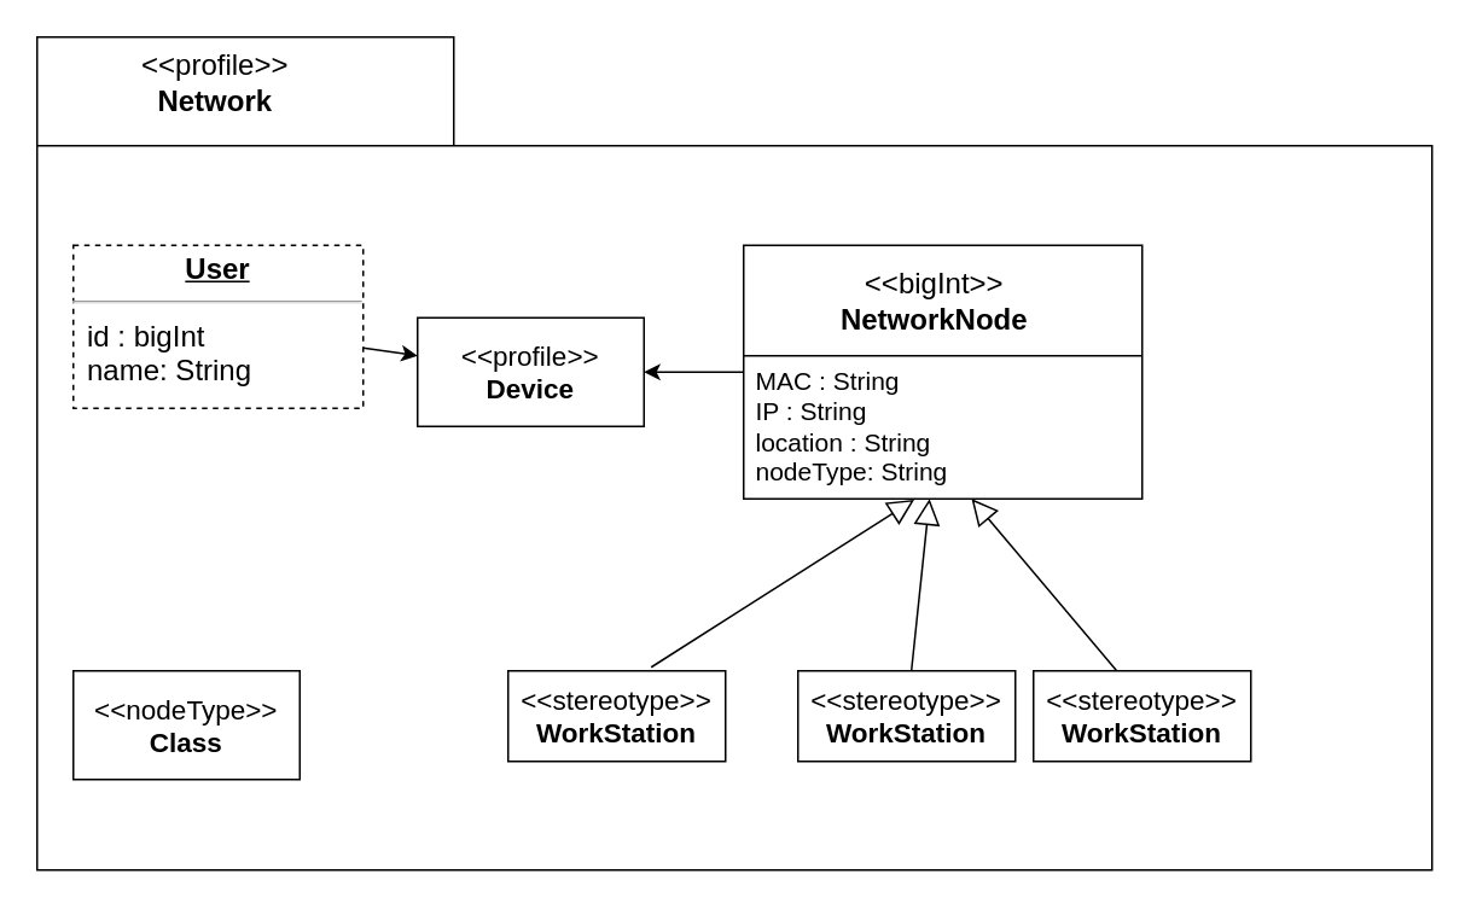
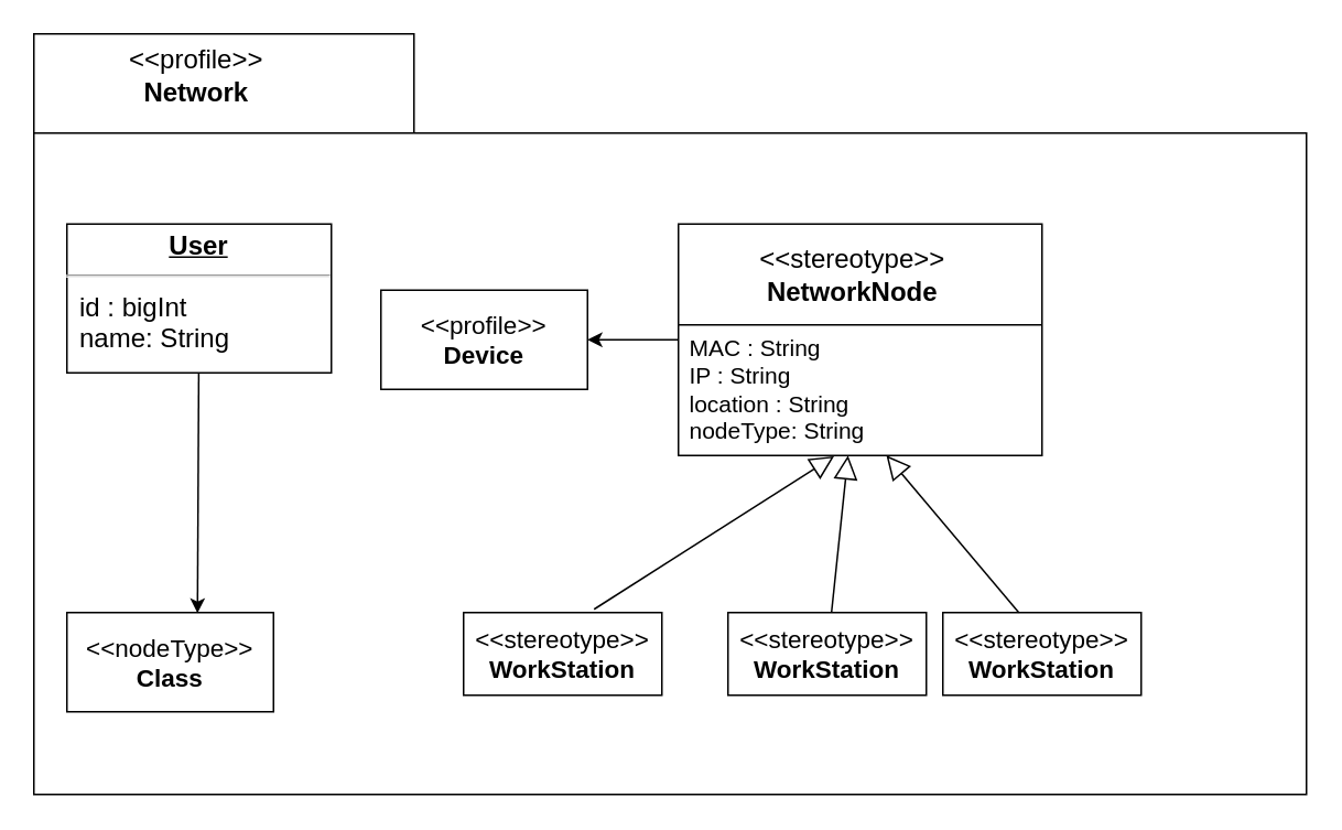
- <mxCell id="15" value="&lt;span style=&quot;font-size: 16px&quot;&gt;&amp;lt;&amp;lt;bigInt&amp;gt;&amp;gt;&lt;/span&gt;&lt;br style=&quot;font-size: 16px&quot;&gt;&lt;b style=&quot;font-size: 16px&quot;&gt;NetworkNode&lt;/b&gt;" style="text;html=1;align=center;verticalAlign=middle;resizable=0;points=[];autosize=1;" vertex="1" parent="1"><mxGeometry x="450" y="146" width="130" height="40" as="geometry" /></mxCell>
+ <mxCell id="15" value="&lt;span style=&quot;font-size: 16px&quot;&gt;&amp;lt;&amp;lt;stereotype&amp;gt;&amp;gt;&lt;/span&gt;&lt;br style=&quot;font-size: 16px&quot;&gt;&lt;b style=&quot;font-size: 16px&quot;&gt;NetworkNode&lt;/b&gt;" style="text;html=1;align=center;verticalAlign=middle;resizable=0;points=[];autosize=1;" vertex="1" parent="1"><mxGeometry x="450" y="146" width="130" height="40" as="geometry" /></mxCell>
- <mxCell id="4" value="&lt;p style=&quot;margin: 4px 0px 0px ; text-align: center ; text-decoration: underline ; font-size: 16px&quot;&gt;&lt;b&gt;&lt;font style=&quot;font-size: 16px&quot;&gt;User&lt;/font&gt;&lt;/b&gt;&lt;/p&gt;&lt;hr style=&quot;font-size: 16px&quot;&gt;&lt;p style=&quot;margin: 0px 0px 0px 8px ; font-size: 16px&quot;&gt;&lt;font style=&quot;font-size: 16px&quot;&gt;id : bigInt&lt;br&gt;name: String&lt;/font&gt;&lt;/p&gt;" style="verticalAlign=top;align=left;overflow=fill;fontSize=12;fontFamily=Helvetica;html=1;dashed=1;" vertex="1" parent="1"><mxGeometry x="40" y="135" width="160" height="90" as="geometry" /></mxCell>
+ <mxCell id="4" value="&lt;p style=&quot;margin: 4px 0px 0px ; text-align: center ; text-decoration: underline ; font-size: 16px&quot;&gt;&lt;b&gt;&lt;font style=&quot;font-size: 16px&quot;&gt;User&lt;/font&gt;&lt;/b&gt;&lt;/p&gt;&lt;hr style=&quot;font-size: 16px&quot;&gt;&lt;p style=&quot;margin: 0px 0px 0px 8px ; font-size: 16px&quot;&gt;&lt;font style=&quot;font-size: 16px&quot;&gt;id : bigInt&lt;br&gt;name: String&lt;/font&gt;&lt;/p&gt;" style="verticalAlign=top;align=left;overflow=fill;fontSize=12;fontFamily=Helvetica;html=1;" vertex="1" parent="1"><mxGeometry x="40" y="135" width="160" height="90" as="geometry" /></mxCell>
- <mxCell id="17" value="" style="endArrow=classic;html=1;" edge="1" parent="1" source="4" target="5"><mxGeometry width="50" height="50" relative="1" as="geometry"><mxPoint x="370" y="400" as="sourcePoint" /><mxPoint x="420" y="350" as="targetPoint" /></mxGeometry></mxCell>
+ <mxCell id="17" value="" style="endArrow=classic;html=1;entryX=0.632;entryY=0.006;entryDx=0;entryDy=0;entryPerimeter=0;" edge="1" parent="1" source="4" target="6"><mxGeometry width="50" height="50" relative="1" as="geometry"><mxPoint x="370" y="400" as="sourcePoint" /><mxPoint x="420" y="350" as="targetPoint" /></mxGeometry></mxCell>
